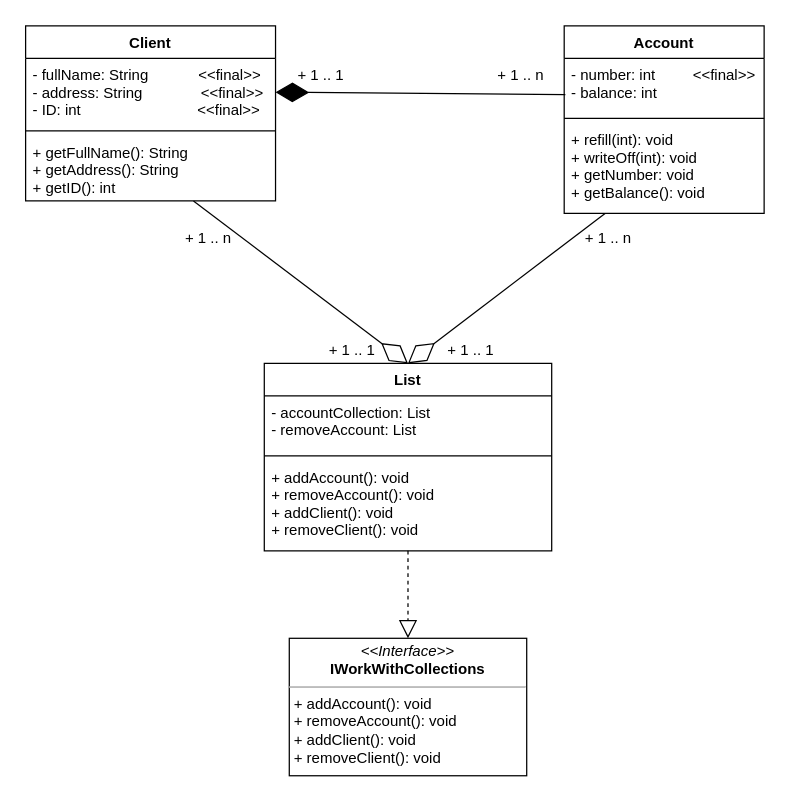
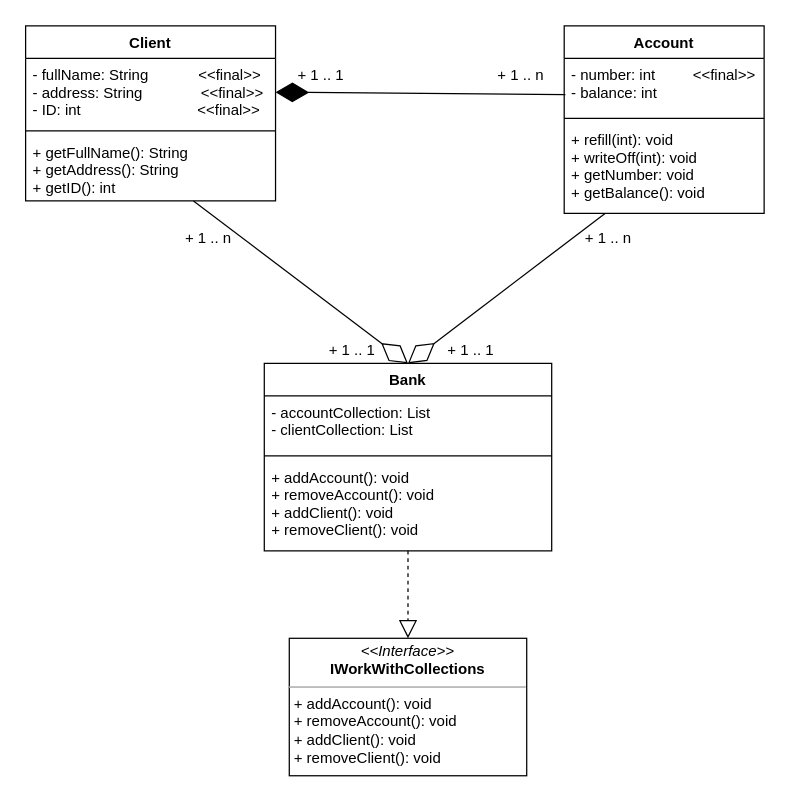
- <mxCell id="11" value="List" style="swimlane;fontStyle=1;align=center;verticalAlign=top;childLayout=stackLayout;horizontal=1;startSize=26;horizontalStack=0;resizeParent=1;resizeParentMax=0;resizeLast=0;collapsible=1;marginBottom=0;" parent="1" vertex="1"><mxGeometry x="211" y="290" width="230" height="150" as="geometry" /></mxCell>
+ <mxCell id="11" value="Bank" style="swimlane;fontStyle=1;align=center;verticalAlign=top;childLayout=stackLayout;horizontal=1;startSize=26;horizontalStack=0;resizeParent=1;resizeParentMax=0;resizeLast=0;collapsible=1;marginBottom=0;" parent="1" vertex="1"><mxGeometry x="211" y="290" width="230" height="150" as="geometry" /></mxCell>
- <mxCell id="12" value="- accountCollection: List&#10;- removeAccount: List" style="text;strokeColor=none;fillColor=none;align=left;verticalAlign=top;spacingLeft=4;spacingRight=4;overflow=hidden;rotatable=0;points=[[0,0.5],[1,0.5]];portConstraint=eastwest;" parent="11" vertex="1"><mxGeometry y="26" width="230" height="44" as="geometry" /></mxCell>
+ <mxCell id="12" value="- accountCollection: List&#10;- clientCollection: List" style="text;strokeColor=none;fillColor=none;align=left;verticalAlign=top;spacingLeft=4;spacingRight=4;overflow=hidden;rotatable=0;points=[[0,0.5],[1,0.5]];portConstraint=eastwest;" parent="11" vertex="1"><mxGeometry y="26" width="230" height="44" as="geometry" /></mxCell>
